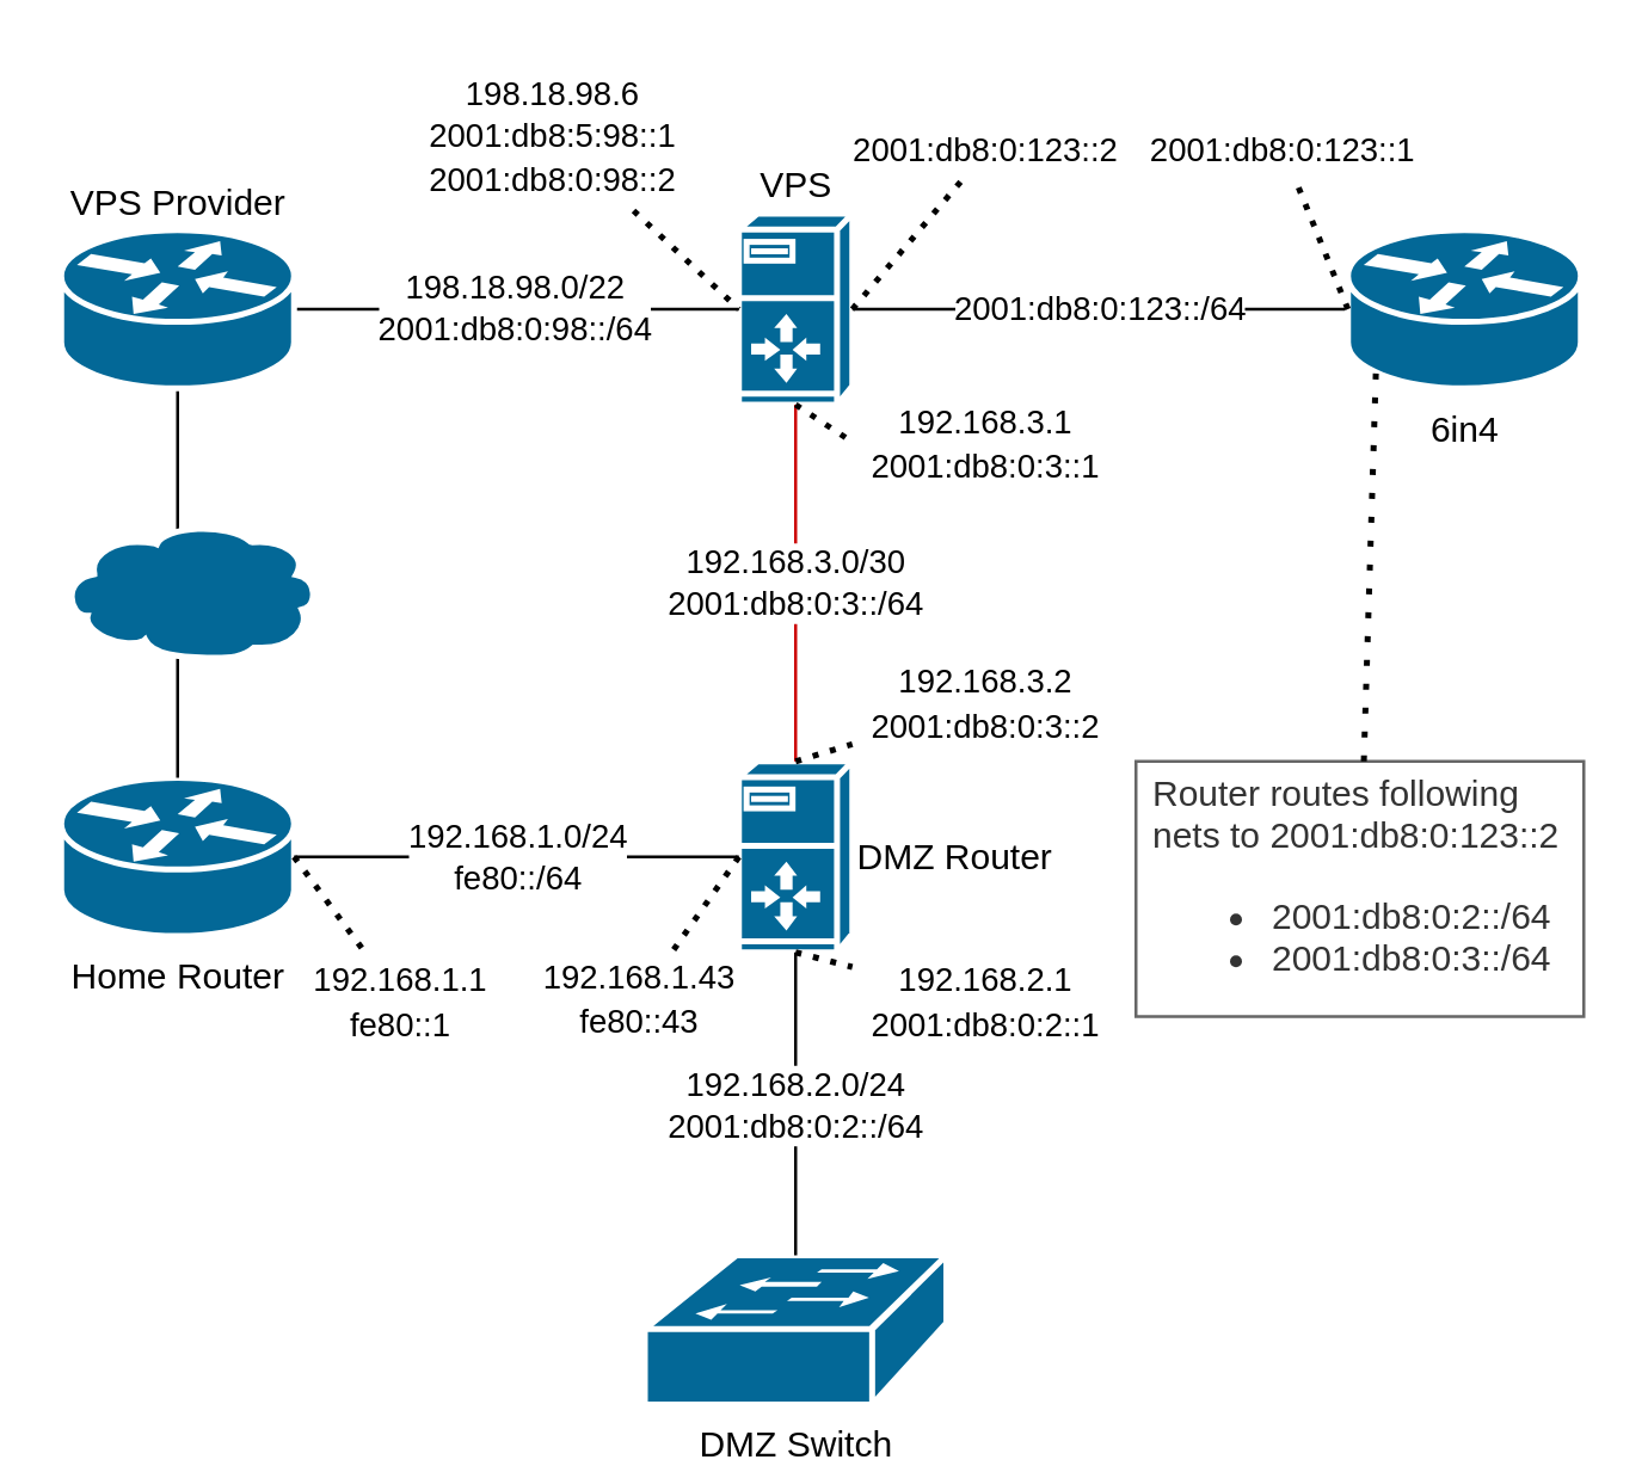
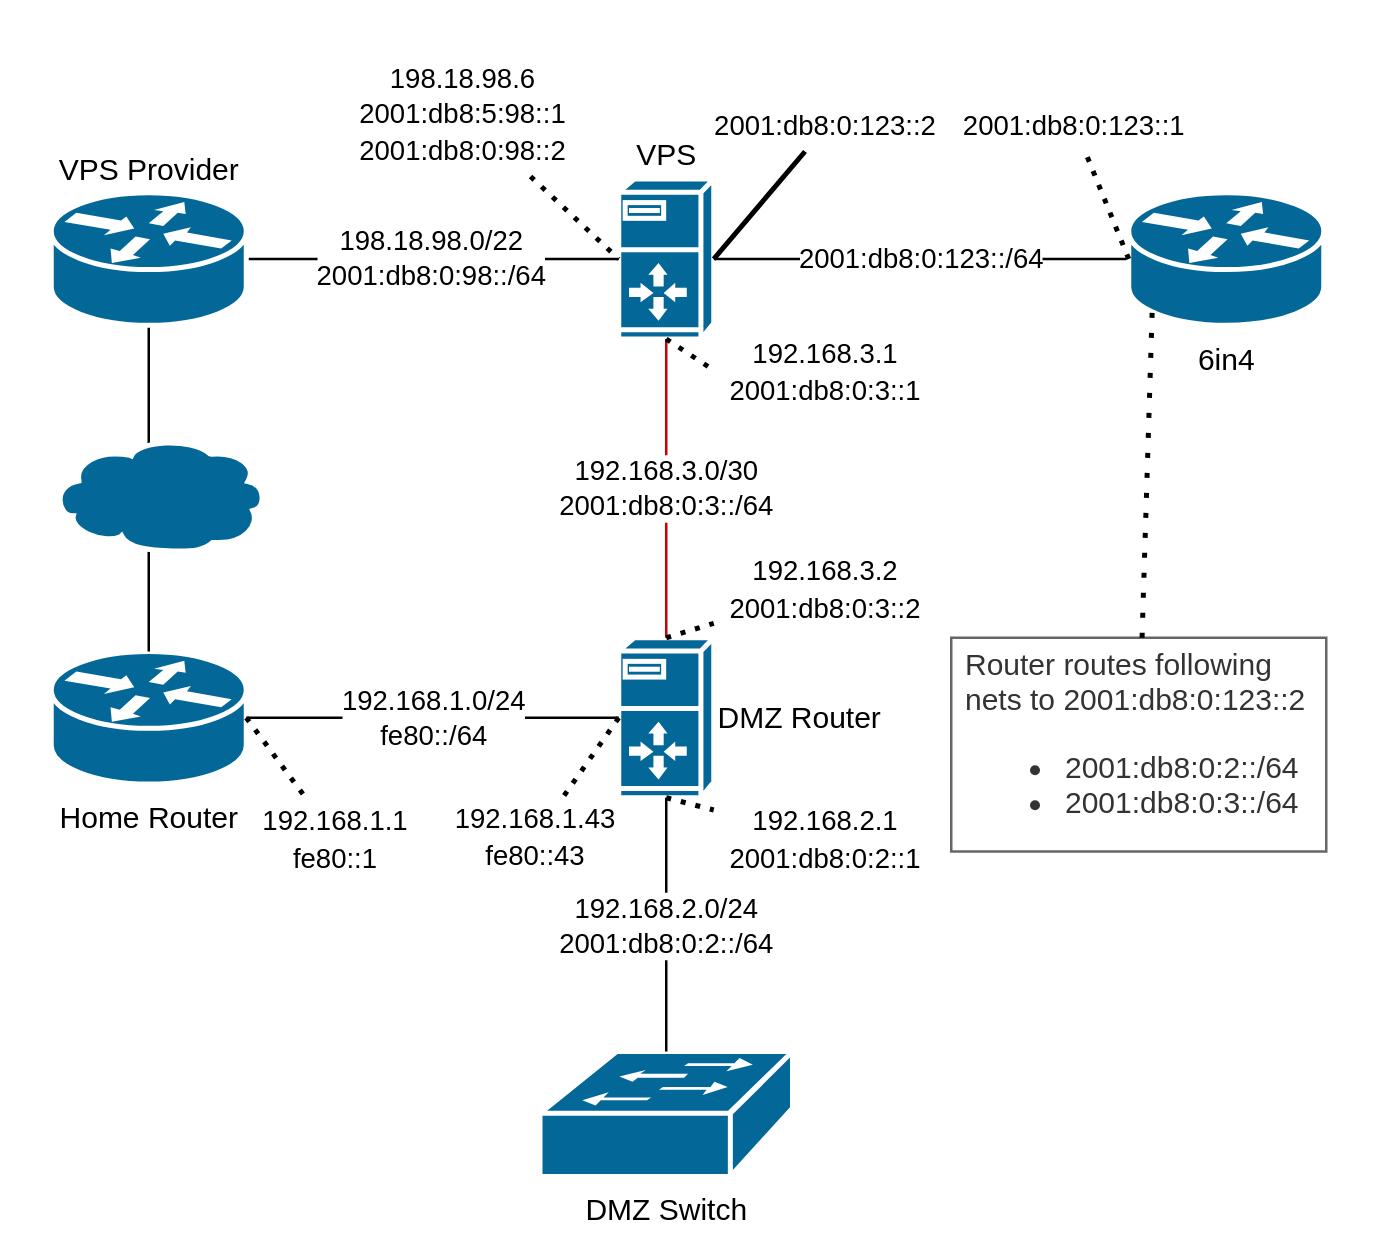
- <mxCell id="28" value="" style="endArrow=none;dashed=1;html=1;dashPattern=1 2;strokeWidth=2;fontColor=#000000;exitX=1;exitY=0.5;exitDx=0;exitDy=0;exitPerimeter=0;" parent="1" source="10" target="17" edge="1"><mxGeometry width="50" height="50" relative="1" as="geometry"><mxPoint x="218.396" y="80" as="sourcePoint" /><mxPoint x="257" y="113" as="targetPoint" /></mxGeometry></mxCell>
+ <mxCell id="28" value="" style="endArrow=none;dashed=0;html=1;dashPattern=1 2;strokeWidth=2;fontColor=#000000;exitX=1;exitY=0.5;exitDx=0;exitDy=0;exitPerimeter=0;" parent="1" source="10" target="17" edge="1"><mxGeometry width="50" height="50" relative="1" as="geometry"><mxPoint x="218.396" y="80" as="sourcePoint" /><mxPoint x="257" y="113" as="targetPoint" /></mxGeometry></mxCell>
